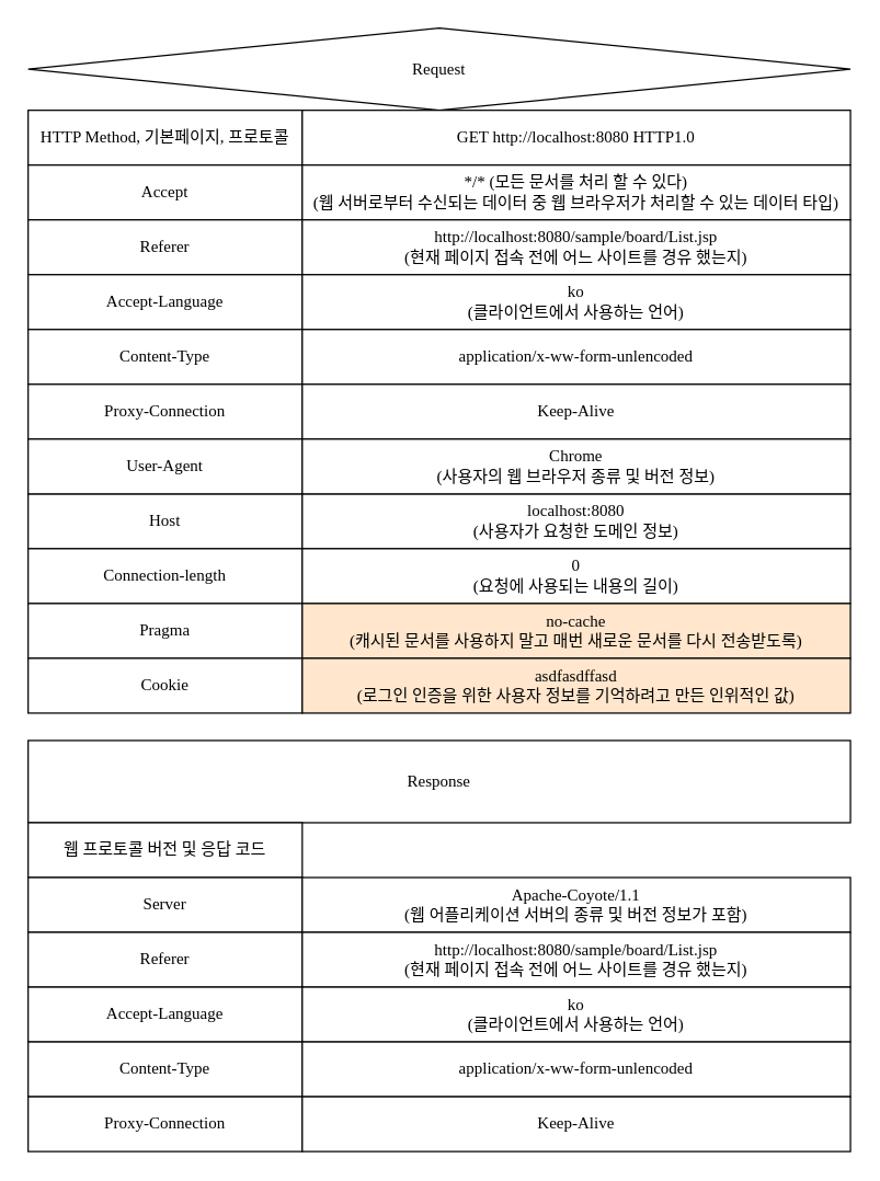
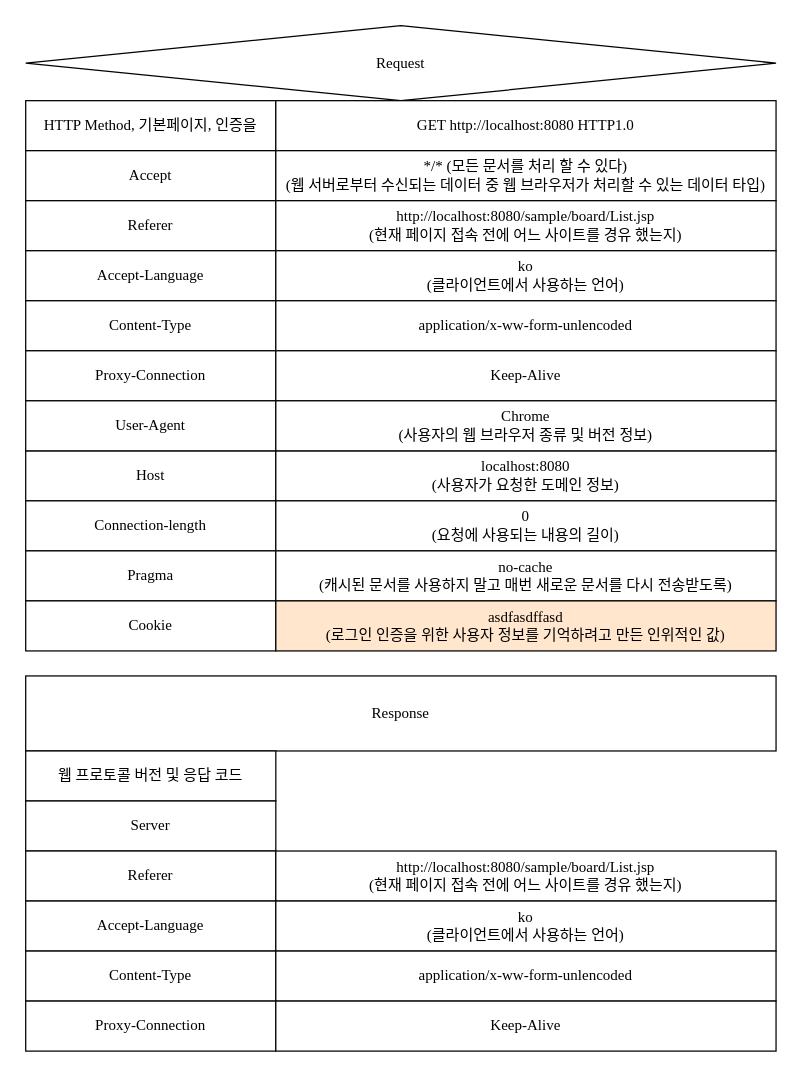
- <mxCell id="3" value="&lt;font face=&quot;a고딕14&quot;&gt;HTTP Method, 기본페이지, 프로토콜&lt;/font&gt;" style="rounded=0;whiteSpace=wrap;html=1;" vertex="1" parent="1"><mxGeometry x="20" y="80" width="200" height="40" as="geometry" /></mxCell>
+ <mxCell id="3" value="&lt;font face=&quot;a고딕14&quot;&gt;HTTP Method, 기본페이지, 인증을&lt;/font&gt;" style="rounded=0;whiteSpace=wrap;html=1;" vertex="1" parent="1"><mxGeometry x="20" y="80" width="200" height="40" as="geometry" /></mxCell>
- <mxCell id="23" value="&lt;font face=&quot;a고딕14&quot;&gt;no-cache&lt;br&gt;(캐시된 문서를 사용하지 말고 매번 새로운 문서를 다시 전송받도록)&lt;br&gt;&lt;/font&gt;" style="rounded=0;whiteSpace=wrap;html=1;fillColor=#ffe6cc;" vertex="1" parent="1"><mxGeometry x="220" y="440" width="400" height="40" as="geometry" /></mxCell>
+ <mxCell id="23" value="&lt;font face=&quot;a고딕14&quot;&gt;no-cache&lt;br&gt;(캐시된 문서를 사용하지 말고 매번 새로운 문서를 다시 전송받도록)&lt;br&gt;&lt;/font&gt;" style="rounded=0;whiteSpace=wrap;html=1;" vertex="1" parent="1"><mxGeometry x="220" y="440" width="400" height="40" as="geometry" /></mxCell>
- <mxCell id="29" value="&lt;font face=&quot;a고딕14&quot;&gt;Apache-Coyote/1.1&lt;br&gt;(웹 어플리케이션 서버의 종류 및 버전 정보가 포함)&lt;br&gt;&lt;/font&gt;" style="rounded=0;whiteSpace=wrap;html=1;" vertex="1" parent="1"><mxGeometry x="220" y="640" width="400" height="40" as="geometry" /></mxCell>
